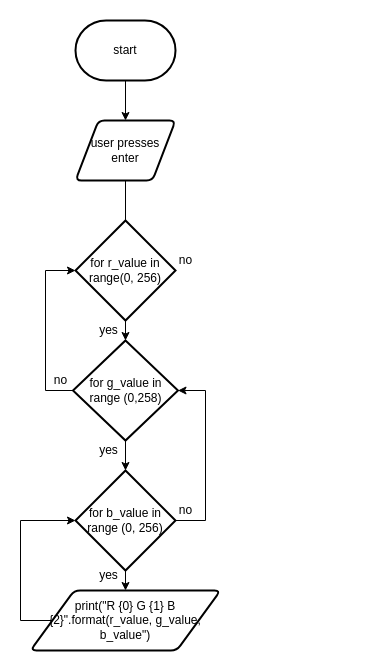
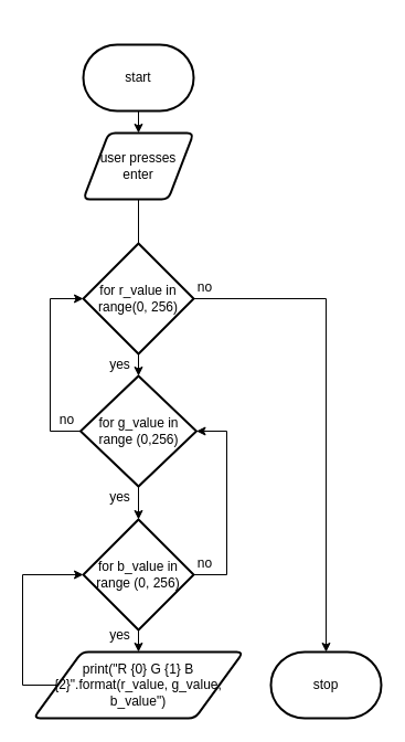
- <mxCell id="3" value="start" style="strokeWidth=2;html=1;shape=mxgraph.flowchart.terminator;whiteSpace=wrap;" parent="1" vertex="1"><mxGeometry x="75" y="20" width="100" height="60" as="geometry" /></mxCell>
+ <mxCell id="3" value="start" style="strokeWidth=2;html=1;shape=mxgraph.flowchart.terminator;whiteSpace=wrap;" parent="1" vertex="1"><mxGeometry x="75" y="40" width="100" height="60" as="geometry" /></mxCell>
+ <mxCell id="8" style="edgeStyle=orthogonalEdgeStyle;html=1;entryX=0.5;entryY=0;entryDx=0;entryDy=0;entryPerimeter=0;rounded=0;" edge="1" parent="1" source="9" target="20"><mxGeometry relative="1" as="geometry" /></mxCell>
- <mxCell id="15" value="for g_value in range (0,258)" style="strokeWidth=2;html=1;shape=mxgraph.flowchart.decision;whiteSpace=wrap;" parent="1" vertex="1"><mxGeometry x="72.5" y="340" width="105" height="100" as="geometry" /></mxCell>
+ <mxCell id="15" value="for g_value in range (0,256)" style="strokeWidth=2;html=1;shape=mxgraph.flowchart.decision;whiteSpace=wrap;" parent="1" vertex="1"><mxGeometry x="72.5" y="340" width="105" height="100" as="geometry" /></mxCell>
+ <mxCell id="20" value="stop" style="strokeWidth=2;html=1;shape=mxgraph.flowchart.terminator;whiteSpace=wrap;" parent="1" vertex="1"><mxGeometry x="245" y="590" width="100" height="60" as="geometry" /></mxCell>
